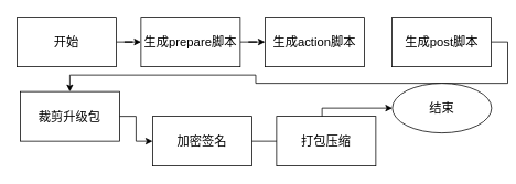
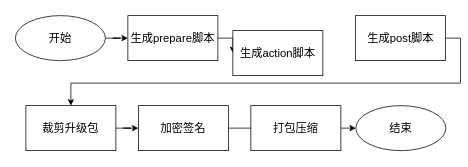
- <mxCell id="8" value="开始" style="whiteSpace=wrap;html=1;fontSize=15;rounded=0;" vertex="1" parent="1"><mxGeometry x="20" y="20" width="120" height="60" as="geometry" /></mxCell>
+ <mxCell id="8" value="开始" style="ellipse;whiteSpace=wrap;html=1;rounded=0;fontSize=15;" vertex="1" parent="1"><mxGeometry x="20" y="20" width="120" height="60" as="geometry" /></mxCell>
- <mxCell id="4" value="生成action脚本" style="rounded=0;whiteSpace=wrap;html=1;fontSize=15;" vertex="1" parent="1"><mxGeometry x="320" y="20" width="120" height="60" as="geometry" /></mxCell>
+ <mxCell id="4" value="生成action脚本" style="rounded=0;whiteSpace=wrap;html=1;fontSize=15;" vertex="1" parent="1"><mxGeometry x="310" y="40" width="120" height="60" as="geometry" /></mxCell>
- <mxCell id="13" value="结束" style="ellipse;whiteSpace=wrap;html=1;rounded=0;fontSize=15;" vertex="1" parent="1"><mxGeometry x="474" y="100" width="120" height="60" as="geometry" /></mxCell>
+ <mxCell id="13" value="结束" style="ellipse;whiteSpace=wrap;html=1;rounded=0;fontSize=15;" vertex="1" parent="1"><mxGeometry x="474" y="140" width="120" height="60" as="geometry" /></mxCell>
- <mxCell id="10" value="裁剪升级包" style="rounded=0;whiteSpace=wrap;html=1;fontSize=15;" vertex="1" parent="1"><mxGeometry x="24" y="110" width="120" height="60" as="geometry" /></mxCell>
+ <mxCell id="10" value="裁剪升级包" style="rounded=0;whiteSpace=wrap;html=1;fontSize=15;" vertex="1" parent="1"><mxGeometry x="34" y="140" width="120" height="60" as="geometry" /></mxCell>
